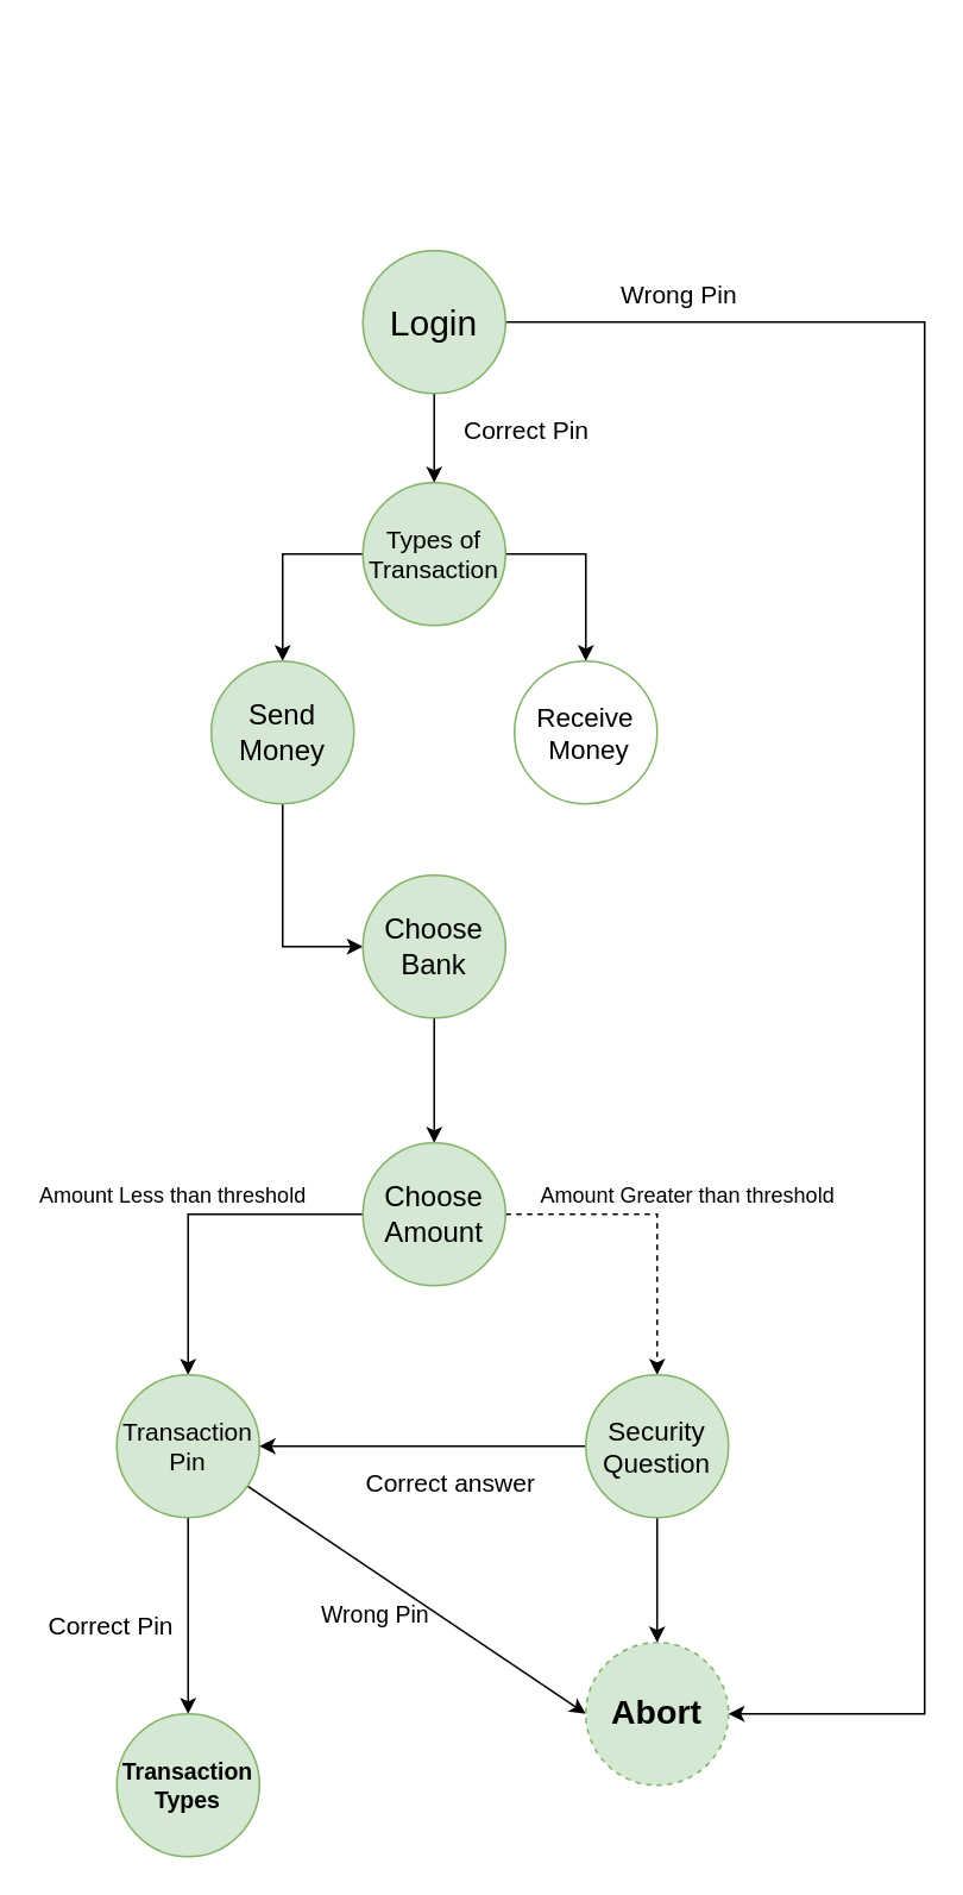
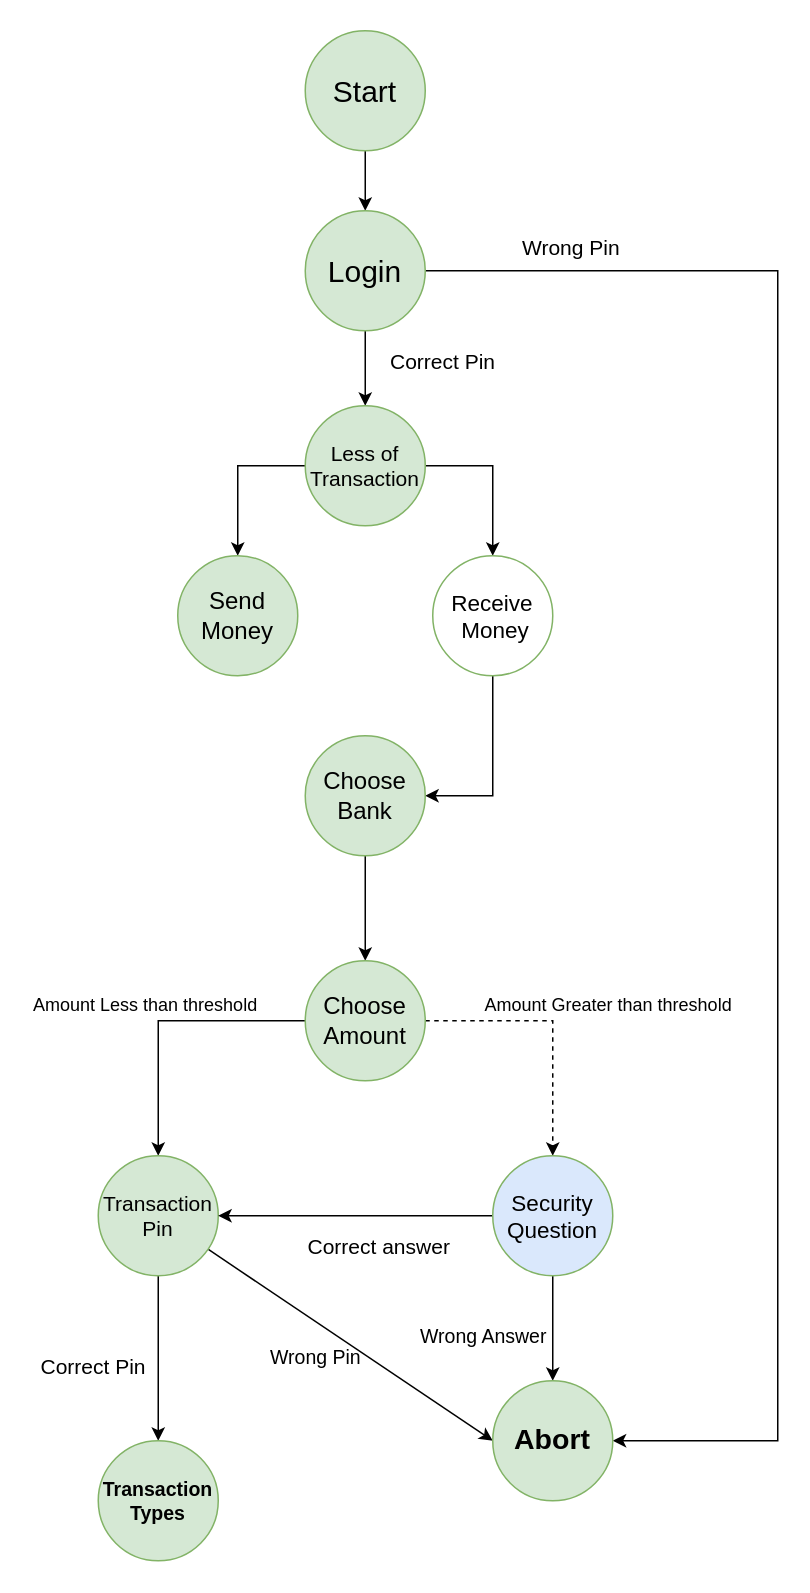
+ <mxCell id="3" value="&lt;font style=&quot;font-size: 20px&quot;&gt;Start&lt;/font&gt;" style="ellipse;whiteSpace=wrap;html=1;fillColor=#d5e8d4;strokeColor=#82b366;" vertex="1" parent="1"><mxGeometry x="203" y="20" width="80" height="80" as="geometry" /></mxCell>
+ <mxCell id="2" value="" style="edgeStyle=orthogonalEdgeStyle;rounded=0;orthogonalLoop=1;jettySize=auto;html=1;" edge="1" parent="1" source="3" target="6"><mxGeometry relative="1" as="geometry" /></mxCell>
- <mxCell id="9" value="&lt;font style=&quot;font-size: 14px&quot;&gt;Types of Transaction&lt;/font&gt;" style="ellipse;whiteSpace=wrap;html=1;fillColor=#d5e8d4;strokeColor=#82b366;" vertex="1" parent="1"><mxGeometry x="203" y="270" width="80" height="80" as="geometry" /></mxCell>
+ <mxCell id="9" value="&lt;font style=&quot;font-size: 14px&quot;&gt;Less of Transaction&lt;/font&gt;" style="ellipse;whiteSpace=wrap;html=1;fillColor=#d5e8d4;strokeColor=#82b366;" vertex="1" parent="1"><mxGeometry x="203" y="270" width="80" height="80" as="geometry" /></mxCell>
- <mxCell id="12" style="edgeStyle=orthogonalEdgeStyle;rounded=0;orthogonalLoop=1;jettySize=auto;html=1;entryX=0;entryY=0.5;entryDx=0;entryDy=0;" edge="1" parent="1" source="13" target="16"><mxGeometry relative="1" as="geometry"><Array as="points"><mxPoint x="158" y="530" /></Array></mxGeometry></mxCell>
+ <mxCell id="10" style="edgeStyle=orthogonalEdgeStyle;rounded=0;orthogonalLoop=1;jettySize=auto;html=1;entryX=1;entryY=0.5;entryDx=0;entryDy=0;" edge="1" parent="1" source="11" target="16"><mxGeometry relative="1" as="geometry"><Array as="points"><mxPoint x="328" y="530" /></Array></mxGeometry></mxCell>
- <mxCell id="28" value="&lt;font style=&quot;font-size: 12px&quot;&gt;Amount Greater than threshold&lt;/font&gt;" style="text;html=1;resizable=0;points=[];autosize=1;align=left;verticalAlign=top;spacingTop=-4;" vertex="1" parent="1"><mxGeometry x="301" y="660" width="180" height="20" as="geometry" /></mxCell>
+ <mxCell id="28" value="&lt;font style=&quot;font-size: 12px&quot;&gt;Amount Greater than threshold&lt;/font&gt;" style="text;html=1;resizable=0;points=[];autosize=1;align=left;verticalAlign=top;spacingTop=-4;" vertex="1" parent="1"><mxGeometry x="321" y="660" width="180" height="20" as="geometry" /></mxCell>
- <mxCell id="26" value="&lt;font style=&quot;font-size: 15px&quot;&gt;Security Question&lt;/font&gt;" style="ellipse;whiteSpace=wrap;html=1;fillColor=#d5e8d4;strokeColor=#82b366;" vertex="1" parent="1"><mxGeometry x="328" y="770" width="80" height="80" as="geometry" /></mxCell>
+ <mxCell id="26" value="&lt;font style=&quot;font-size: 15px&quot;&gt;Security Question&lt;/font&gt;" style="ellipse;whiteSpace=wrap;html=1;fillColor=#dae8fc;strokeColor=#82b366;" vertex="1" parent="1"><mxGeometry x="328" y="770" width="80" height="80" as="geometry" /></mxCell>
+ <mxCell id="30" value="&lt;font style=&quot;font-size: 13px&quot;&gt;Wrong Answer&lt;/font&gt;" style="text;html=1;resizable=0;points=[];autosize=1;align=left;verticalAlign=top;spacingTop=-4;" vertex="1" parent="1"><mxGeometry x="278" y="880" width="100" height="20" as="geometry" /></mxCell>
- <mxCell id="27" value="&lt;font style=&quot;font-size: 19px&quot;&gt;&lt;b&gt;Abort&lt;/b&gt;&lt;/font&gt;" style="ellipse;whiteSpace=wrap;html=1;fillColor=#d5e8d4;strokeColor=#82b366;dashed=1;" vertex="1" parent="1"><mxGeometry x="328" y="920" width="80" height="80" as="geometry" /></mxCell>
+ <mxCell id="27" value="&lt;font style=&quot;font-size: 19px&quot;&gt;&lt;b&gt;Abort&lt;/b&gt;&lt;/font&gt;" style="ellipse;whiteSpace=wrap;html=1;fillColor=#d5e8d4;strokeColor=#82b366;" vertex="1" parent="1"><mxGeometry x="328" y="920" width="80" height="80" as="geometry" /></mxCell>
